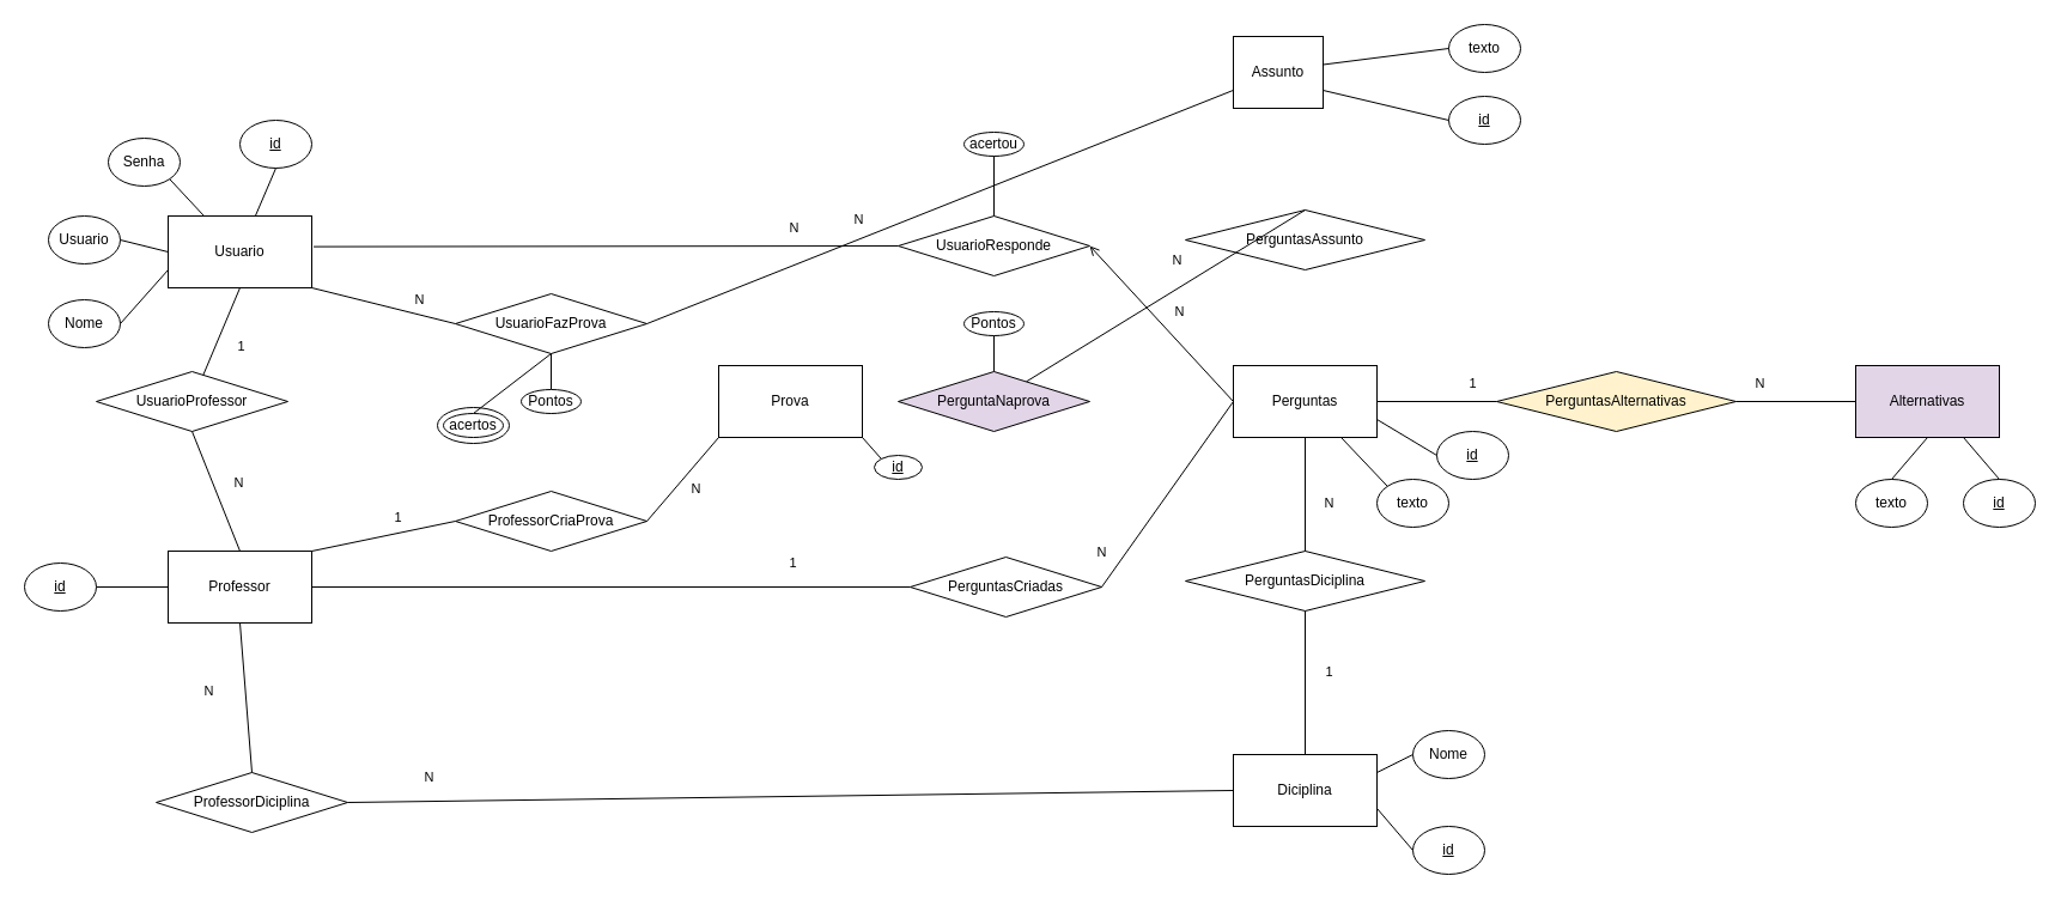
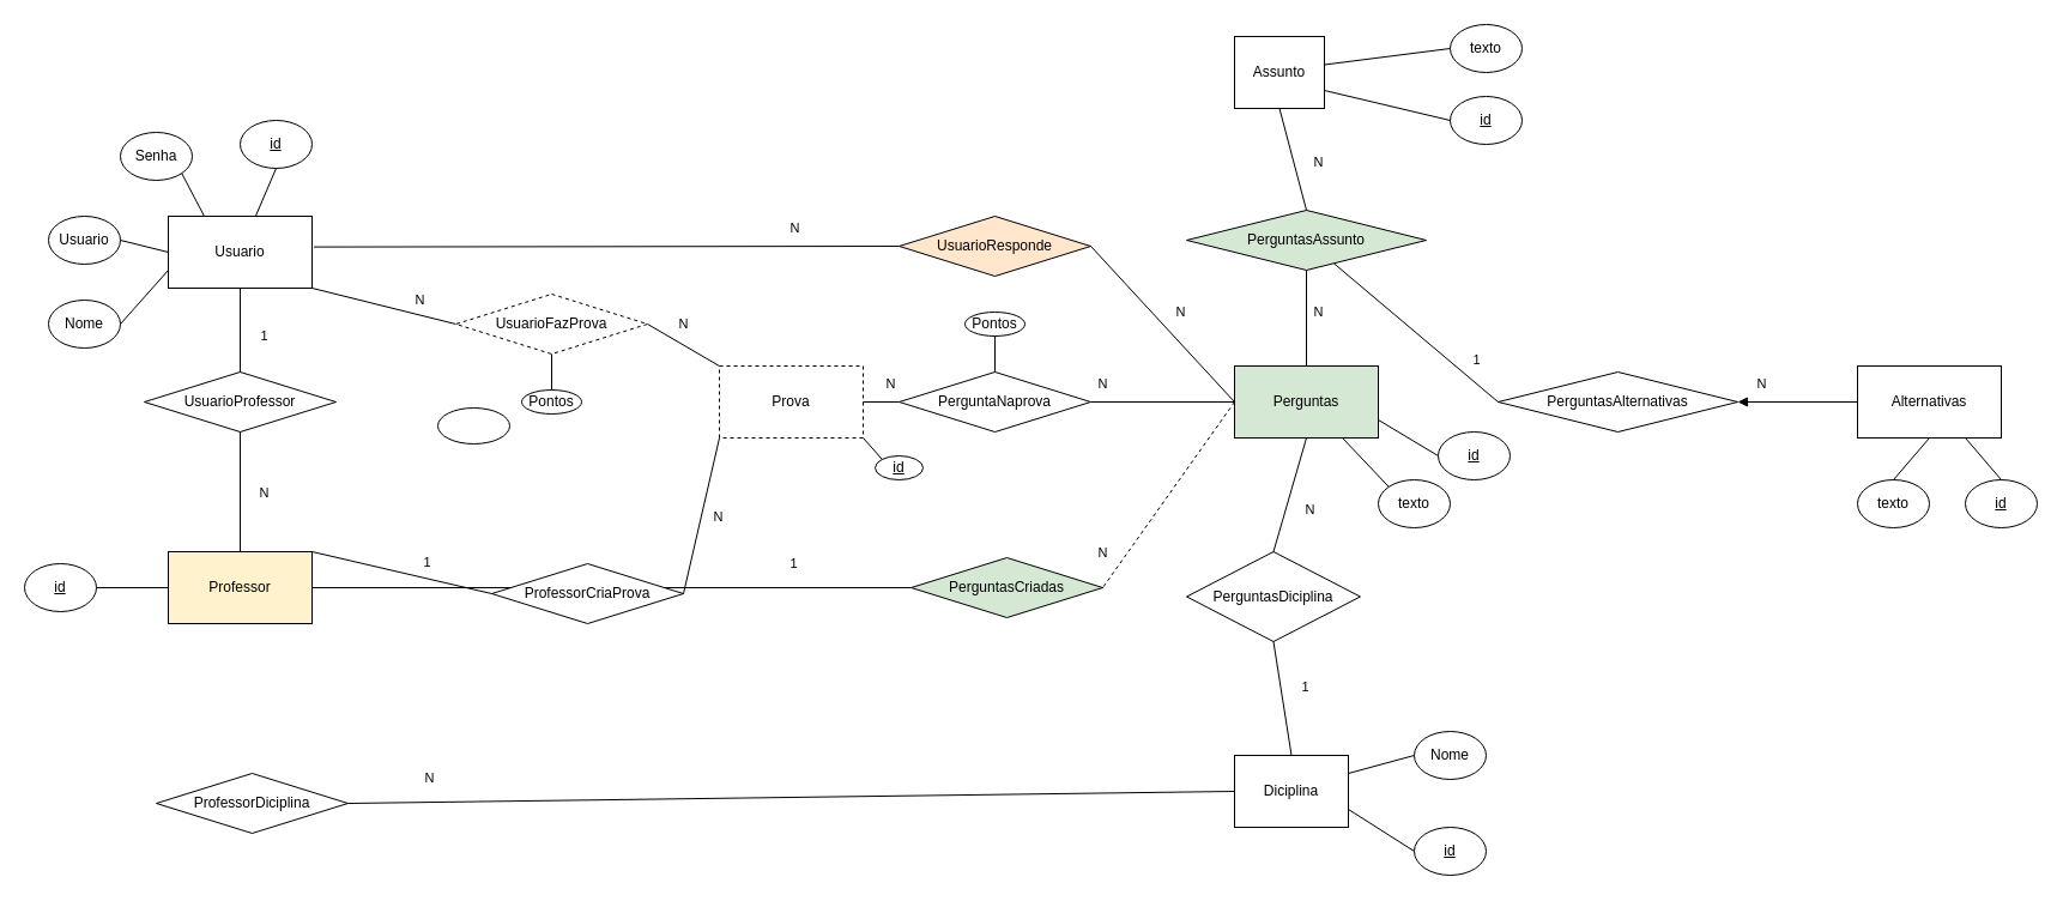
- <mxCell id="66" value="acertou" style="ellipse;whiteSpace=wrap;html=1;" parent="1" vertex="1"><mxGeometry x="805" y="110" width="50" height="20" as="geometry" /></mxCell>
- <mxCell id="9" value="Senha" style="ellipse;whiteSpace=wrap;html=1;" parent="1" vertex="1"><mxGeometry x="90" y="115" width="60" height="40" as="geometry" /></mxCell>
+ <mxCell id="9" value="Senha" style="ellipse;whiteSpace=wrap;html=1;" parent="1" vertex="1"><mxGeometry x="100" y="110" width="60" height="40" as="geometry" /></mxCell>
- <mxCell id="67" value="" style="endArrow=none;html=1;rounded=0;entryX=0.5;entryY=1;entryDx=0;entryDy=0;exitX=0.5;exitY=0;exitDx=0;exitDy=0;" parent="1" source="11" target="66" edge="1"><mxGeometry width="50" height="50" relative="1" as="geometry"><mxPoint x="840" y="180" as="sourcePoint" /><mxPoint x="840" y="290" as="targetPoint" /></mxGeometry></mxCell>
- <mxCell id="54" value="N" style="endArrow=none;html=1;rounded=0;exitX=1;exitY=0.5;exitDx=0;exitDy=0;" parent="1" source="48" target="6" edge="1"><mxGeometry x="-0.254" y="15" width="50" height="50" relative="1" as="geometry"><mxPoint x="610" y="375" as="sourcePoint" /><mxPoint x="550" y="425" as="targetPoint" /><mxPoint as="offset" /></mxGeometry></mxCell>
+ <mxCell id="54" value="N" style="endArrow=none;html=1;rounded=0;entryX=0;entryY=0;entryDx=0;entryDy=0;exitX=1;exitY=0.5;exitDx=0;exitDy=0;" parent="1" source="48" target="47" edge="1"><mxGeometry x="-0.254" y="15" width="50" height="50" relative="1" as="geometry"><mxPoint x="610" y="375" as="sourcePoint" /><mxPoint x="550" y="425" as="targetPoint" /><mxPoint as="offset" /></mxGeometry></mxCell>
- <mxCell id="29" value="PerguntasAssunto" style="rhombus;whiteSpace=wrap;html=1;" parent="1" vertex="1"><mxGeometry x="990" y="175" width="200" height="50" as="geometry" /></mxCell>
+ <mxCell id="29" value="PerguntasAssunto" style="rhombus;whiteSpace=wrap;html=1;fillColor=#d5e8d4;" parent="1" vertex="1"><mxGeometry x="990" y="175" width="200" height="50" as="geometry" /></mxCell>
- <mxCell id="11" value="UsuarioResponde" style="rhombus;whiteSpace=wrap;html=1;" parent="1" vertex="1"><mxGeometry x="750" y="180" width="160" height="50" as="geometry" /></mxCell>
+ <mxCell id="11" value="UsuarioResponde" style="rhombus;whiteSpace=wrap;html=1;fillColor=#ffe6cc;" parent="1" vertex="1"><mxGeometry x="750" y="180" width="160" height="50" as="geometry" /></mxCell>
- <mxCell id="16" value="N" style="endArrow=open;html=1;rounded=0;entryX=1;entryY=0.5;entryDx=0;entryDy=0;exitX=0;exitY=0.5;exitDx=0;exitDy=0;" parent="1" source="4" target="11" edge="1"><mxGeometry x="-0.024" y="-18" width="50" height="50" relative="1" as="geometry"><mxPoint x="640" y="470" as="sourcePoint" /><mxPoint x="640" y="380" as="targetPoint" /><mxPoint as="offset" /></mxGeometry></mxCell>
+ <mxCell id="16" value="N" style="endArrow=none;html=1;rounded=0;entryX=1;entryY=0.5;entryDx=0;entryDy=0;exitX=0;exitY=0.5;exitDx=0;exitDy=0;" parent="1" source="4" target="11" edge="1"><mxGeometry x="-0.024" y="-18" width="50" height="50" relative="1" as="geometry"><mxPoint x="640" y="470" as="sourcePoint" /><mxPoint x="640" y="380" as="targetPoint" /><mxPoint as="offset" /></mxGeometry></mxCell>
- <mxCell id="30" value="N" style="endArrow=none;html=1;rounded=0;exitX=0.5;exitY=0;exitDx=0;exitDy=0;" parent="1" source="29" target="50" edge="1"><mxGeometry x="-0.176" y="-20" width="50" height="50" relative="1" as="geometry"><mxPoint x="1100" y="315" as="sourcePoint" /><mxPoint x="1100" y="235" as="targetPoint" /><mxPoint as="offset" /></mxGeometry></mxCell>
+ <mxCell id="30" value="N" style="endArrow=none;html=1;rounded=0;entryX=0.5;entryY=1;entryDx=0;entryDy=0;exitX=0.5;exitY=0;exitDx=0;exitDy=0;" parent="1" source="29" target="6" edge="1"><mxGeometry x="-0.176" y="-20" width="50" height="50" relative="1" as="geometry"><mxPoint x="1100" y="315" as="sourcePoint" /><mxPoint x="1100" y="235" as="targetPoint" /><mxPoint as="offset" /></mxGeometry></mxCell>
+ <mxCell id="28" value="N" style="endArrow=none;html=1;rounded=0;entryX=0.5;entryY=1;entryDx=0;entryDy=0;exitX=0.5;exitY=0;exitDx=0;exitDy=0;" parent="1" source="4" target="29" edge="1"><mxGeometry x="0.125" y="-10" width="50" height="50" relative="1" as="geometry"><mxPoint x="1130" y="330" as="sourcePoint" /><mxPoint x="1180" y="280" as="targetPoint" /><mxPoint as="offset" /></mxGeometry></mxCell>
- <mxCell id="48" value="UsuarioFazProva" style="rhombus;whiteSpace=wrap;html=1;" parent="1" vertex="1"><mxGeometry x="380" y="245" width="160" height="50" as="geometry" /></mxCell>
+ <mxCell id="48" value="UsuarioFazProva" style="rhombus;whiteSpace=wrap;html=1;dashed=1;" parent="1" vertex="1"><mxGeometry x="380" y="245" width="160" height="50" as="geometry" /></mxCell>
- <mxCell id="74" value="" style="endArrow=none;html=1;rounded=0;entryX=0.5;entryY=1;entryDx=0;entryDy=0;exitX=0.5;exitY=0;exitDx=0;exitDy=0;" edge="1" parent="1" source="75" target="48"><mxGeometry width="50" height="50" relative="1" as="geometry"><mxPoint x="420" y="330" as="sourcePoint" /><mxPoint x="460" y="300" as="targetPoint" /></mxGeometry></mxCell>
- <mxCell id="10" value="UsuarioProfessor" style="rhombus;whiteSpace=wrap;html=1;" parent="1" vertex="1"><mxGeometry x="80" y="310" width="160" height="50" as="geometry" /></mxCell>
+ <mxCell id="10" value="UsuarioProfessor" style="rhombus;whiteSpace=wrap;html=1;" parent="1" vertex="1"><mxGeometry x="120" y="310" width="160" height="50" as="geometry" /></mxCell>
- <mxCell id="47" value="Prova" style="rounded=0;whiteSpace=wrap;html=1;" parent="1" vertex="1"><mxGeometry x="600" y="305" width="120" height="60" as="geometry" /></mxCell>
+ <mxCell id="47" value="Prova" style="rounded=0;whiteSpace=wrap;html=1;dashed=1;" parent="1" vertex="1"><mxGeometry x="600" y="305" width="120" height="60" as="geometry" /></mxCell>
+ <mxCell id="55" value="N" style="endArrow=none;html=1;rounded=0;entryX=1;entryY=0.5;entryDx=0;entryDy=0;exitX=0;exitY=0.5;exitDx=0;exitDy=0;" parent="1" source="50" target="47" edge="1"><mxGeometry x="-0.556" y="-15" width="50" height="50" relative="1" as="geometry"><mxPoint x="780" y="335" as="sourcePoint" /><mxPoint x="580" y="315" as="targetPoint" /><mxPoint as="offset" /></mxGeometry></mxCell>
- <mxCell id="50" value="PerguntaNaprova" style="rhombus;whiteSpace=wrap;html=1;fillColor=#e1d5e7;" parent="1" vertex="1"><mxGeometry x="750" y="310" width="160" height="50" as="geometry" /></mxCell>
+ <mxCell id="50" value="PerguntaNaprova" style="rhombus;whiteSpace=wrap;html=1;" parent="1" vertex="1"><mxGeometry x="750" y="310" width="160" height="50" as="geometry" /></mxCell>
+ <mxCell id="56" value="N" style="endArrow=none;html=1;rounded=0;entryX=1;entryY=0.5;entryDx=0;entryDy=0;exitX=0;exitY=0.5;exitDx=0;exitDy=0;" parent="1" source="4" target="50" edge="1"><mxGeometry x="0.833" y="-15" width="50" height="50" relative="1" as="geometry"><mxPoint y="345" as="sourcePoint" x="760" /><mxPoint x="670" y="345" as="targetPoint" /><mxPoint as="offset" /></mxGeometry></mxCell>
- <mxCell id="4" value="Perguntas" style="rounded=0;whiteSpace=wrap;html=1;" parent="1" vertex="1"><mxGeometry x="1030" y="305" width="120" height="60" as="geometry" /></mxCell>
+ <mxCell id="4" value="Perguntas" style="rounded=0;whiteSpace=wrap;html=1;fillColor=#d5e8d4;" parent="1" vertex="1"><mxGeometry x="1030" y="305" width="120" height="60" as="geometry" /></mxCell>
- <mxCell id="23" value="1" style="endArrow=none;html=1;rounded=0;entryX=1;entryY=0.5;entryDx=0;entryDy=0;exitX=0;exitY=0.5;exitDx=0;exitDy=0;" parent="1" source="17" target="4" edge="1"><mxGeometry x="-0.6" y="-15" width="50" height="50" relative="1" as="geometry"><mxPoint x="1080" y="470" as="sourcePoint" /><mxPoint x="1130" y="420" as="targetPoint" /><mxPoint as="offset" /></mxGeometry></mxCell>
+ <mxCell id="23" value="1" style="endArrow=none;html=1;rounded=0;exitX=0;exitY=0.5;exitDx=0;exitDy=0;" parent="1" source="17" target="29" edge="1"><mxGeometry x="-0.6" y="-15" width="50" height="50" relative="1" as="geometry"><mxPoint x="1080" y="470" as="sourcePoint" /><mxPoint x="1130" y="420" as="targetPoint" /><mxPoint as="offset" /></mxGeometry></mxCell>
- <mxCell id="17" value="PerguntasAlternativas" style="rhombus;whiteSpace=wrap;html=1;fillColor=#fff2cc;" parent="1" vertex="1"><mxGeometry x="1250" y="310" width="200" height="50" as="geometry" /></mxCell>
+ <mxCell id="17" value="PerguntasAlternativas" style="rhombus;whiteSpace=wrap;html=1;" parent="1" vertex="1"><mxGeometry x="1250" y="310" width="200" height="50" as="geometry" /></mxCell>
- <mxCell id="24" value="N" style="endArrow=none;html=1;rounded=0;entryX=1;entryY=0.5;entryDx=0;entryDy=0;" parent="1" source="7" target="17" edge="1"><mxGeometry x="0.6" y="-15" width="50" height="50" relative="1" as="geometry"><mxPoint x="1080" y="470" as="sourcePoint" /><mxPoint x="1130" y="420" as="targetPoint" /><mxPoint as="offset" /></mxGeometry></mxCell>
+ <mxCell id="24" value="N" style="endArrow=block;html=1;rounded=0;entryX=1;entryY=0.5;entryDx=0;entryDy=0;" parent="1" source="7" target="17" edge="1"><mxGeometry x="0.6" y="-15" width="50" height="50" relative="1" as="geometry"><mxPoint x="1080" y="470" as="sourcePoint" /><mxPoint x="1130" y="420" as="targetPoint" /><mxPoint as="offset" /></mxGeometry></mxCell>
- <mxCell id="7" value="Alternativas" style="rounded=0;whiteSpace=wrap;html=1;fillColor=#e1d5e7;" parent="1" vertex="1"><mxGeometry x="1550" y="305" width="120" height="60" as="geometry" /></mxCell>
+ <mxCell id="7" value="Alternativas" style="rounded=0;whiteSpace=wrap;html=1;" parent="1" vertex="1"><mxGeometry x="1550" y="305" width="120" height="60" as="geometry" /></mxCell>
- <mxCell id="75" value="acertos" style="ellipse;whiteSpace=wrap;html=1;" vertex="1" parent="1"><mxGeometry x="370" y="345" width="50" height="20" as="geometry" /></mxCell>
- <mxCell id="20" value="N" style="endArrow=none;html=1;rounded=0;entryX=1;entryY=0.5;entryDx=0;entryDy=0;exitX=0;exitY=0.5;exitDx=0;exitDy=0;" parent="1" source="4" target="12" edge="1"><mxGeometry x="0.743" y="-17" width="50" height="50" relative="1" as="geometry"><mxPoint x="1040" y="350" as="sourcePoint" /><mxPoint x="940" y="215" as="targetPoint" /><mxPoint as="offset" /></mxGeometry></mxCell>
+ <mxCell id="20" value="N" style="endArrow=none;html=1;rounded=0;entryX=1;entryY=0.5;entryDx=0;entryDy=0;exitX=0;exitY=0.5;exitDx=0;exitDy=0;dashed=1;" parent="1" source="4" target="12" edge="1"><mxGeometry x="0.743" y="-17" width="50" height="50" relative="1" as="geometry"><mxPoint x="1040" y="350" as="sourcePoint" /><mxPoint x="940" y="215" as="targetPoint" /><mxPoint as="offset" /></mxGeometry></mxCell>
- <mxCell id="49" value="ProfessorCriaProva" style="rhombus;whiteSpace=wrap;html=1;" parent="1" vertex="1"><mxGeometry x="380" y="410" width="160" height="50" as="geometry" /></mxCell>
+ <mxCell id="49" value="ProfessorCriaProva" style="rhombus;whiteSpace=wrap;html=1;" parent="1" vertex="1"><mxGeometry x="410" y="470" width="160" height="50" as="geometry" /></mxCell>
- <mxCell id="25" value="PerguntasDiciplina" style="rhombus;whiteSpace=wrap;html=1;" parent="1" vertex="1"><mxGeometry x="990" y="460" width="200" height="50" as="geometry" /></mxCell>
+ <mxCell id="25" value="PerguntasDiciplina" style="rhombus;whiteSpace=wrap;html=1;" parent="1" vertex="1"><mxGeometry x="990" y="460" width="145" height="75" as="geometry" /></mxCell>
- <mxCell id="3" value="Professor" style="rounded=0;whiteSpace=wrap;html=1;" parent="1" vertex="1"><mxGeometry x="140" y="460" width="120" height="60" as="geometry" /></mxCell>
+ <mxCell id="3" value="Professor" style="rounded=0;whiteSpace=wrap;html=1;fillColor=#fff2cc;" parent="1" vertex="1"><mxGeometry x="140" y="460" width="120" height="60" as="geometry" /></mxCell>
- <mxCell id="12" value="PerguntasCriadas" style="rhombus;whiteSpace=wrap;html=1;" parent="1" vertex="1"><mxGeometry y="465" width="160" height="50" as="geometry" x="760" /></mxCell>
+ <mxCell id="12" value="PerguntasCriadas" style="rhombus;whiteSpace=wrap;html=1;fillColor=#d5e8d4;" parent="1" vertex="1"><mxGeometry y="465" width="160" height="50" as="geometry" x="760" /></mxCell>
- <mxCell id="69" value="N" style="endArrow=none;html=1;rounded=0;exitX=0.5;exitY=0;exitDx=0;exitDy=0;entryX=0.5;entryY=1;entryDx=0;entryDy=0;" edge="1" parent="1" source="68" target="3"><mxGeometry x="0.13" y="30" width="50" height="50" relative="1" as="geometry"><mxPoint x="550" y="540" as="sourcePoint" /><mxPoint x="600" y="490" as="targetPoint" /><mxPoint as="offset" /></mxGeometry></mxCell>
- <mxCell id="5" value="Diciplina" style="rounded=0;whiteSpace=wrap;html=1;" parent="1" vertex="1"><mxGeometry x="1030" y="630" width="120" height="60" as="geometry" /></mxCell>
+ <mxCell id="5" value="Diciplina" style="rounded=0;whiteSpace=wrap;html=1;" parent="1" vertex="1"><mxGeometry x="1030" y="630" width="95" height="60" as="geometry" /></mxCell>
